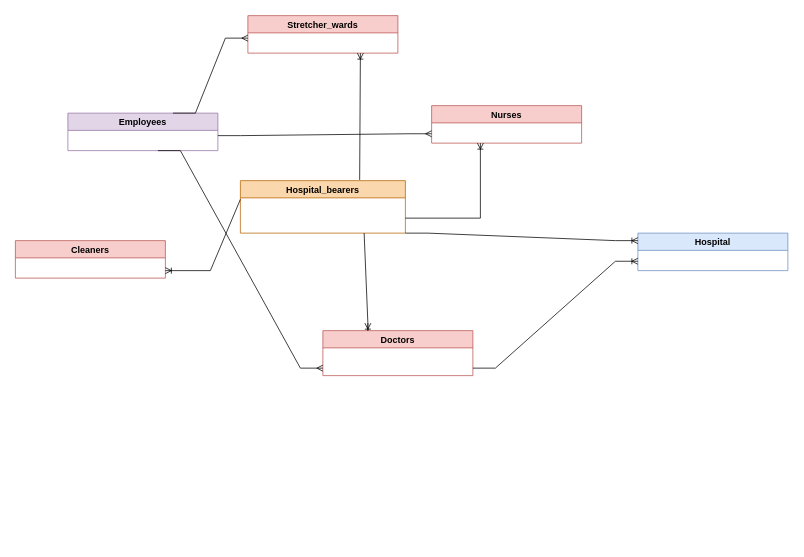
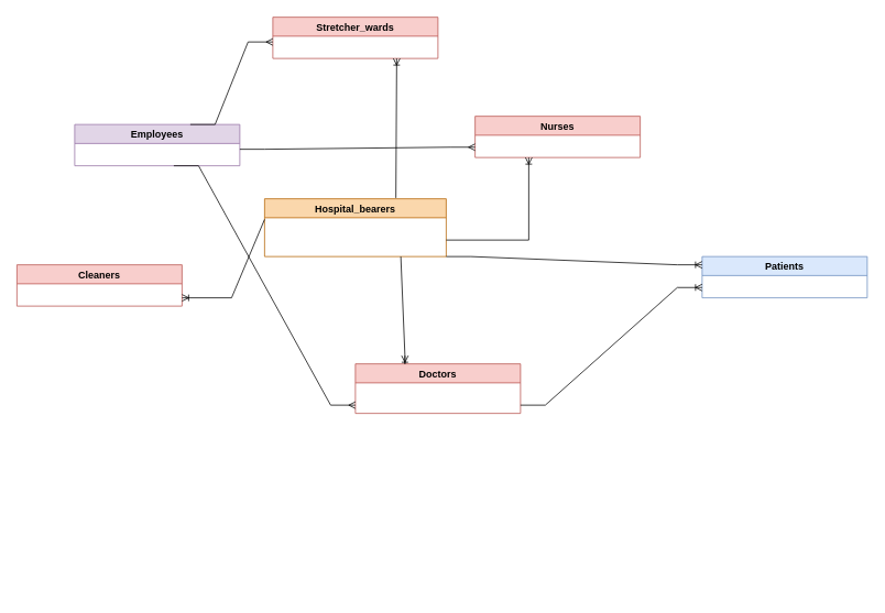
- <mxCell id="5" value="Hospital" style="swimlane;fillColor=#dae8fc;strokeColor=#6c8ebf;" vertex="1" parent="1"><mxGeometry x="850" y="310" width="200" height="50" as="geometry" /></mxCell>
+ <mxCell id="5" value="Patients" style="swimlane;fillColor=#dae8fc;strokeColor=#6c8ebf;" vertex="1" parent="1"><mxGeometry x="850" y="310" width="200" height="50" as="geometry" /></mxCell>
